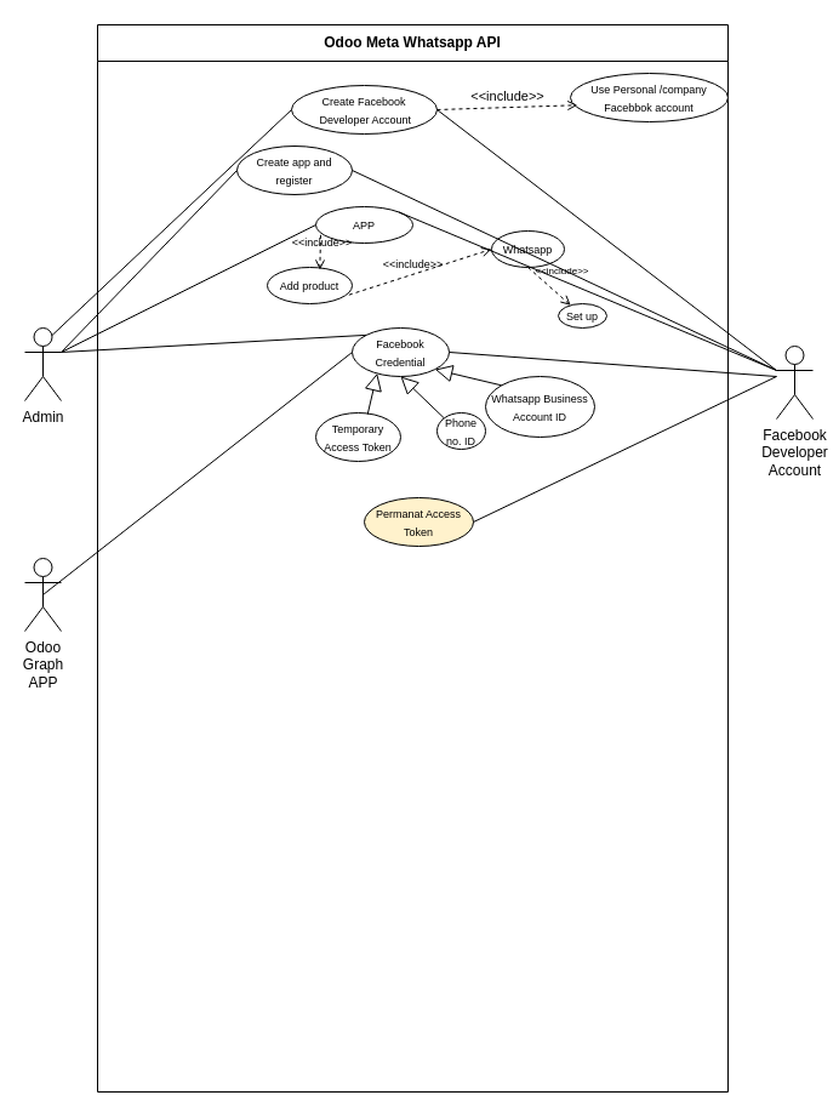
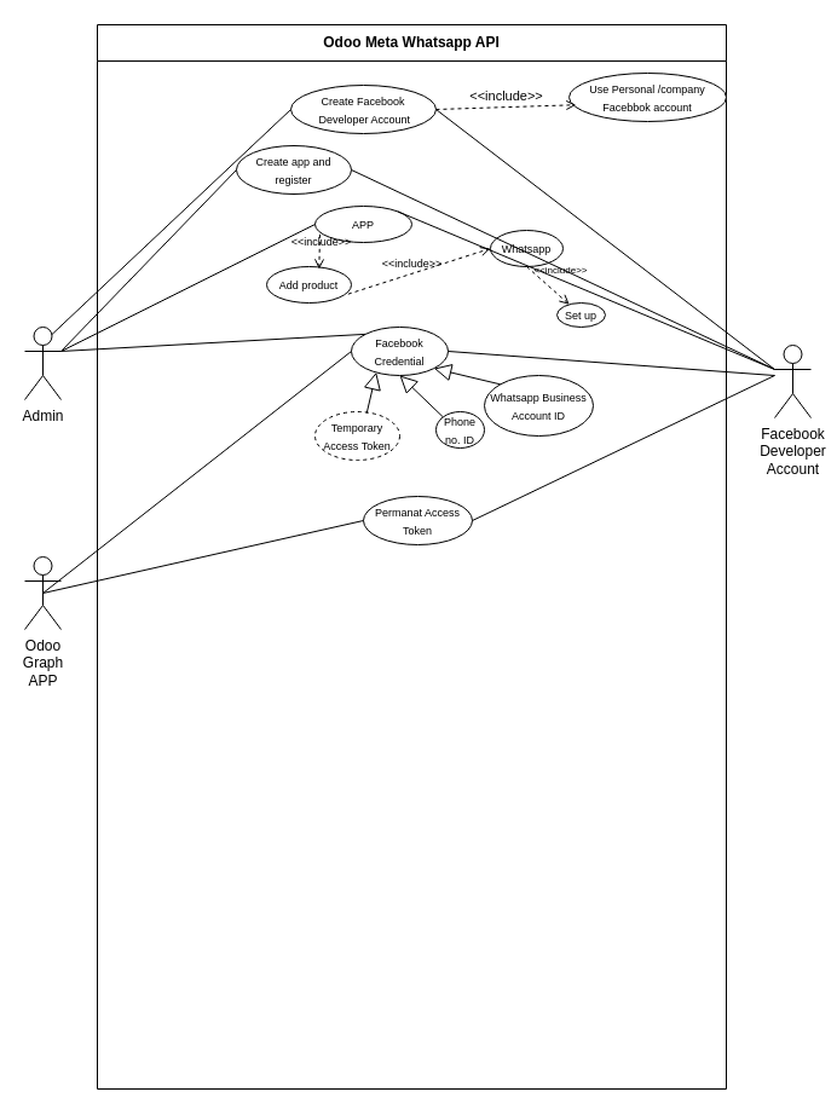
- <mxCell id="15" value="&lt;font style=&quot;font-size: 9px;&quot;&gt;Temporary Access Token&lt;/font&gt;" style="ellipse;whiteSpace=wrap;html=1;" vertex="1" parent="2"><mxGeometry x="180" y="320" width="70" height="40" as="geometry" /></mxCell>
+ <mxCell id="15" value="&lt;font style=&quot;font-size: 9px;&quot;&gt;Temporary Access Token&lt;/font&gt;" style="ellipse;whiteSpace=wrap;html=1;dashed=1;" vertex="1" parent="2"><mxGeometry x="180" y="320" width="70" height="40" as="geometry" /></mxCell>
- <mxCell id="21" value="&lt;font style=&quot;font-size: 9px;&quot;&gt;Permanat Access Token&lt;/font&gt;" style="ellipse;whiteSpace=wrap;html=1;fillColor=#fff2cc;" vertex="1" parent="2"><mxGeometry x="220" y="390" width="90" height="40" as="geometry" /></mxCell>
+ <mxCell id="21" value="&lt;font style=&quot;font-size: 9px;&quot;&gt;Permanat Access Token&lt;/font&gt;" style="ellipse;whiteSpace=wrap;html=1;" vertex="1" parent="2"><mxGeometry x="220" y="390" width="90" height="40" as="geometry" /></mxCell>
+ <mxCell id="34" value="" style="edgeStyle=none;html=1;endArrow=none;verticalAlign=bottom;rounded=0;exitX=0.5;exitY=0.5;exitDx=0;exitDy=0;exitPerimeter=0;entryX=0;entryY=0.5;entryDx=0;entryDy=0;" edge="1" parent="1" source="32" target="21"><mxGeometry width="160" relative="1" as="geometry"><mxPoint x="260" y="470" as="sourcePoint" /><mxPoint x="420" y="470" as="targetPoint" /></mxGeometry></mxCell>
